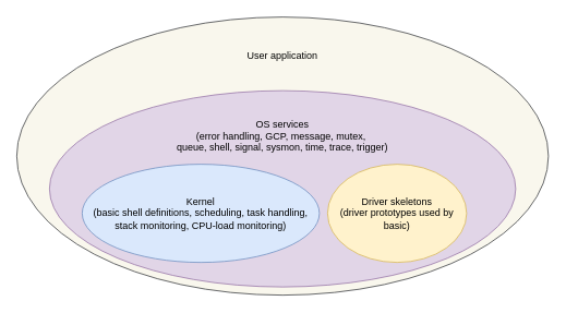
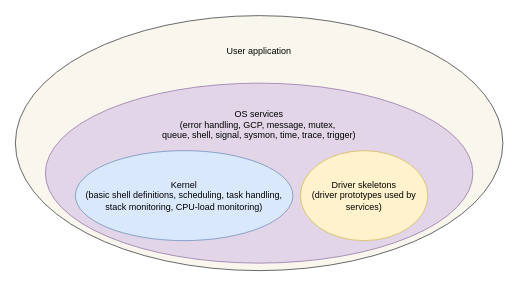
- <mxCell id="5" value="Driver skeletons&lt;div&gt;(driver prototypes used by basic)&lt;/div&gt;" style="ellipse;whiteSpace=wrap;html=1;fillColor=#fff2cc;strokeColor=#d6b656;" vertex="1" parent="1"><mxGeometry x="400" y="200" width="170" height="120" as="geometry" /></mxCell>
+ <mxCell id="5" value="Driver skeletons&lt;div&gt;(driver prototypes used by services)&lt;/div&gt;" style="ellipse;whiteSpace=wrap;html=1;fillColor=#fff2cc;strokeColor=#d6b656;" vertex="1" parent="1"><mxGeometry x="400" y="200" width="170" height="120" as="geometry" /></mxCell>
